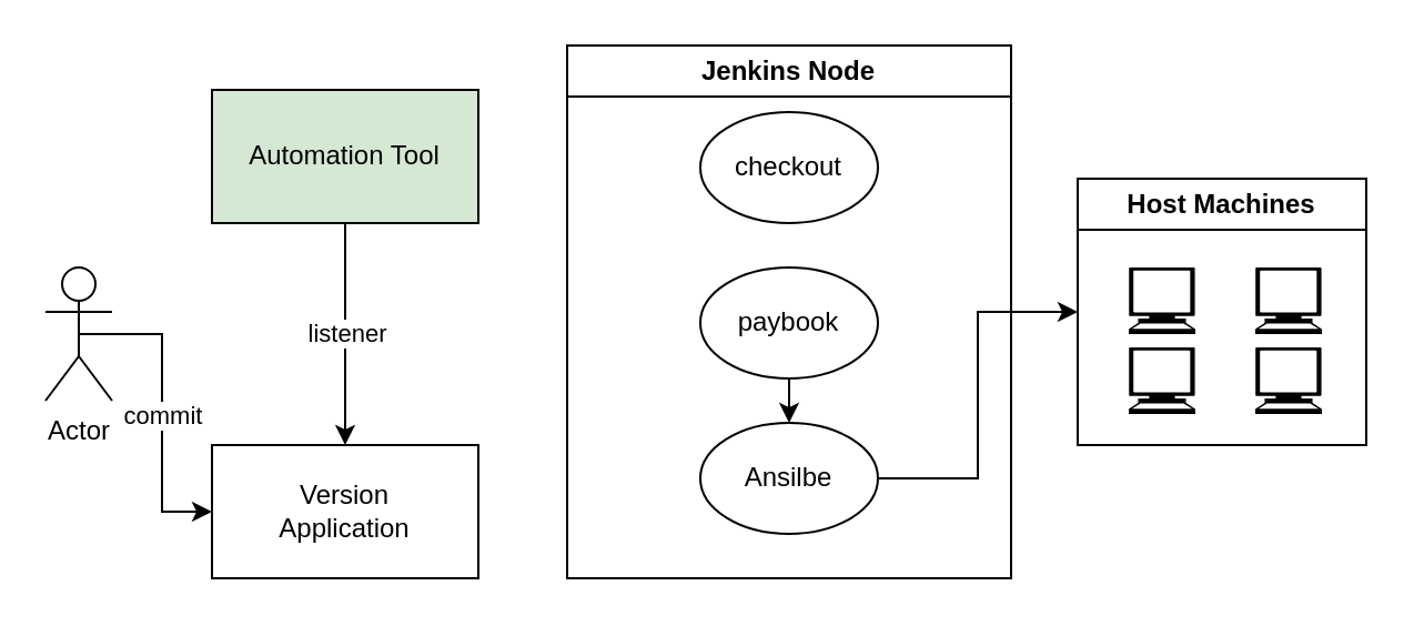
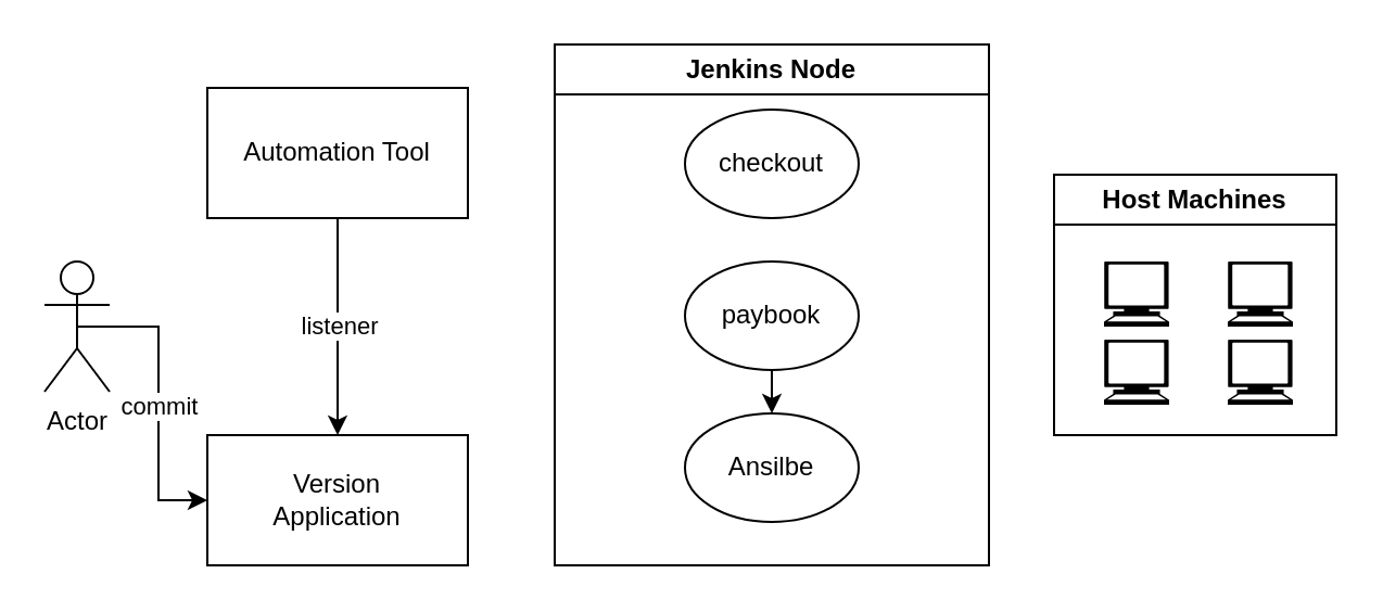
- <mxCell id="8" value="Automation Tool" style="rounded=0;whiteSpace=wrap;html=1;fillColor=#d5e8d4;" vertex="1" parent="1"><mxGeometry x="95" y="40" width="120" height="60" as="geometry" /></mxCell>
+ <mxCell id="8" value="Automation Tool" style="rounded=0;whiteSpace=wrap;html=1;" vertex="1" parent="1"><mxGeometry x="95" y="40" width="120" height="60" as="geometry" /></mxCell>
- <mxCell id="19" style="edgeStyle=orthogonalEdgeStyle;rounded=0;orthogonalLoop=1;jettySize=auto;html=1;exitX=1;exitY=0.5;exitDx=0;exitDy=0;entryX=0;entryY=0.5;entryDx=0;entryDy=0;" edge="1" parent="1" source="13" target="14"><mxGeometry relative="1" as="geometry" /></mxCell>
